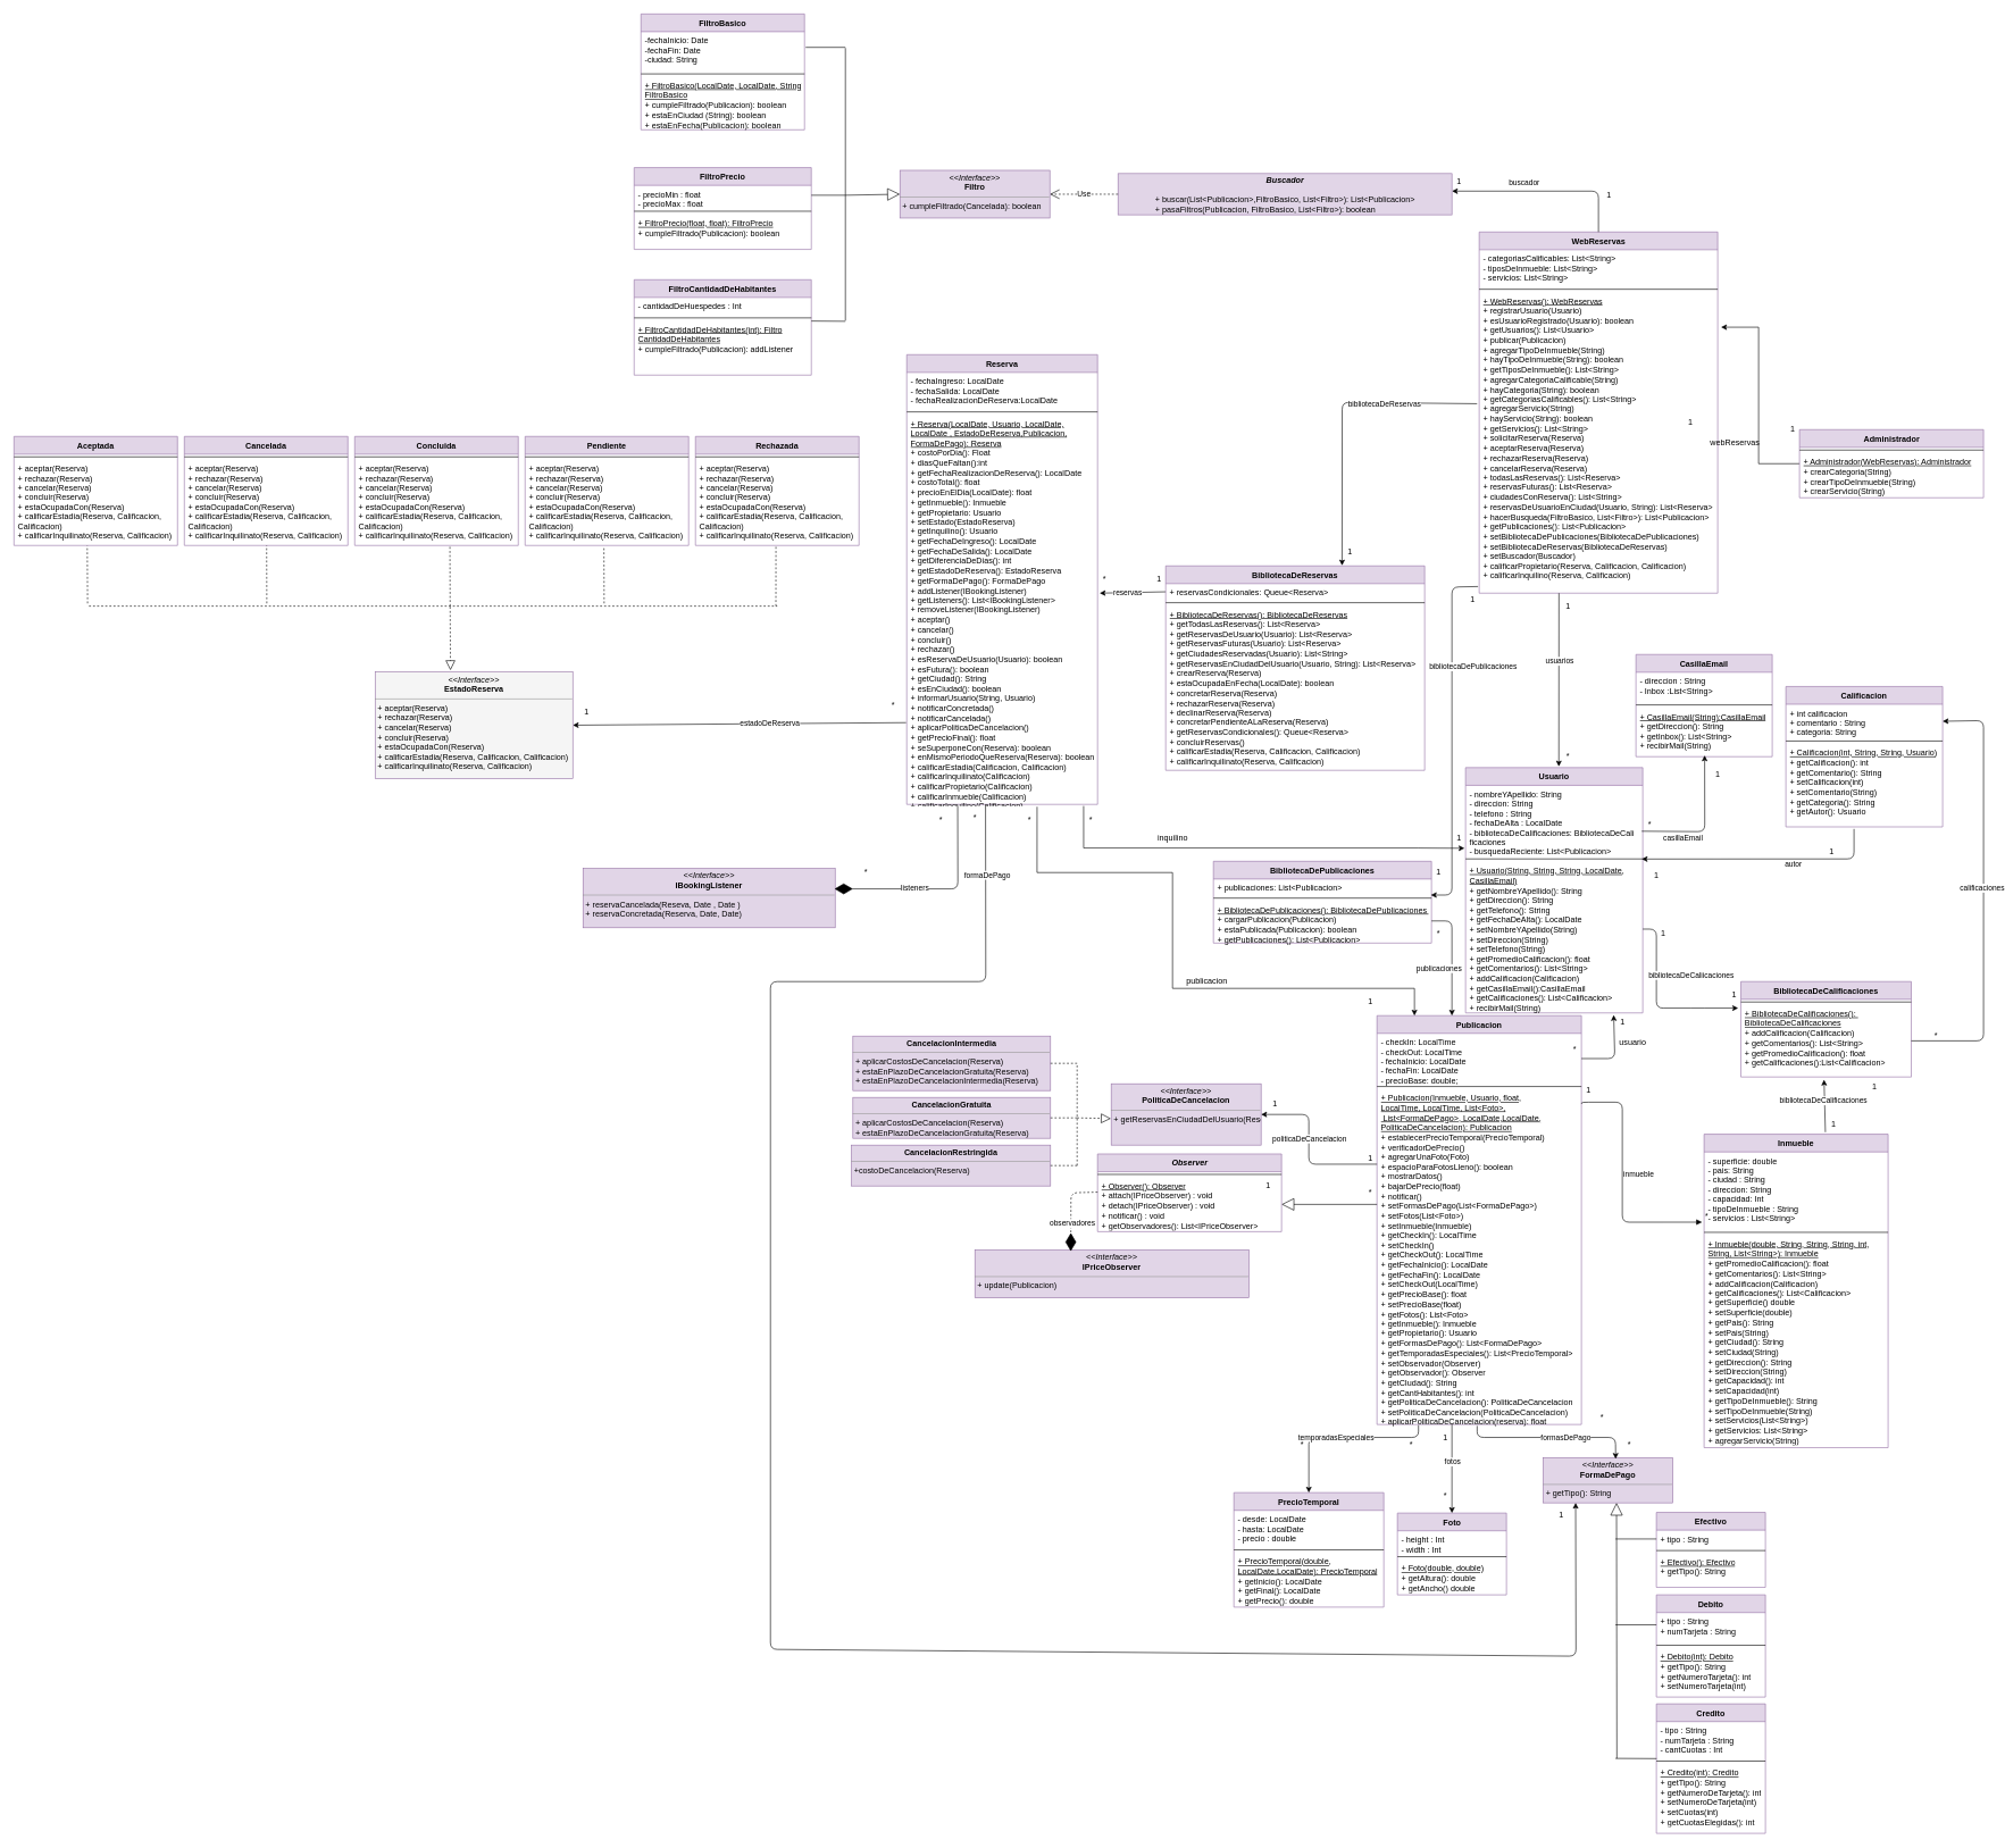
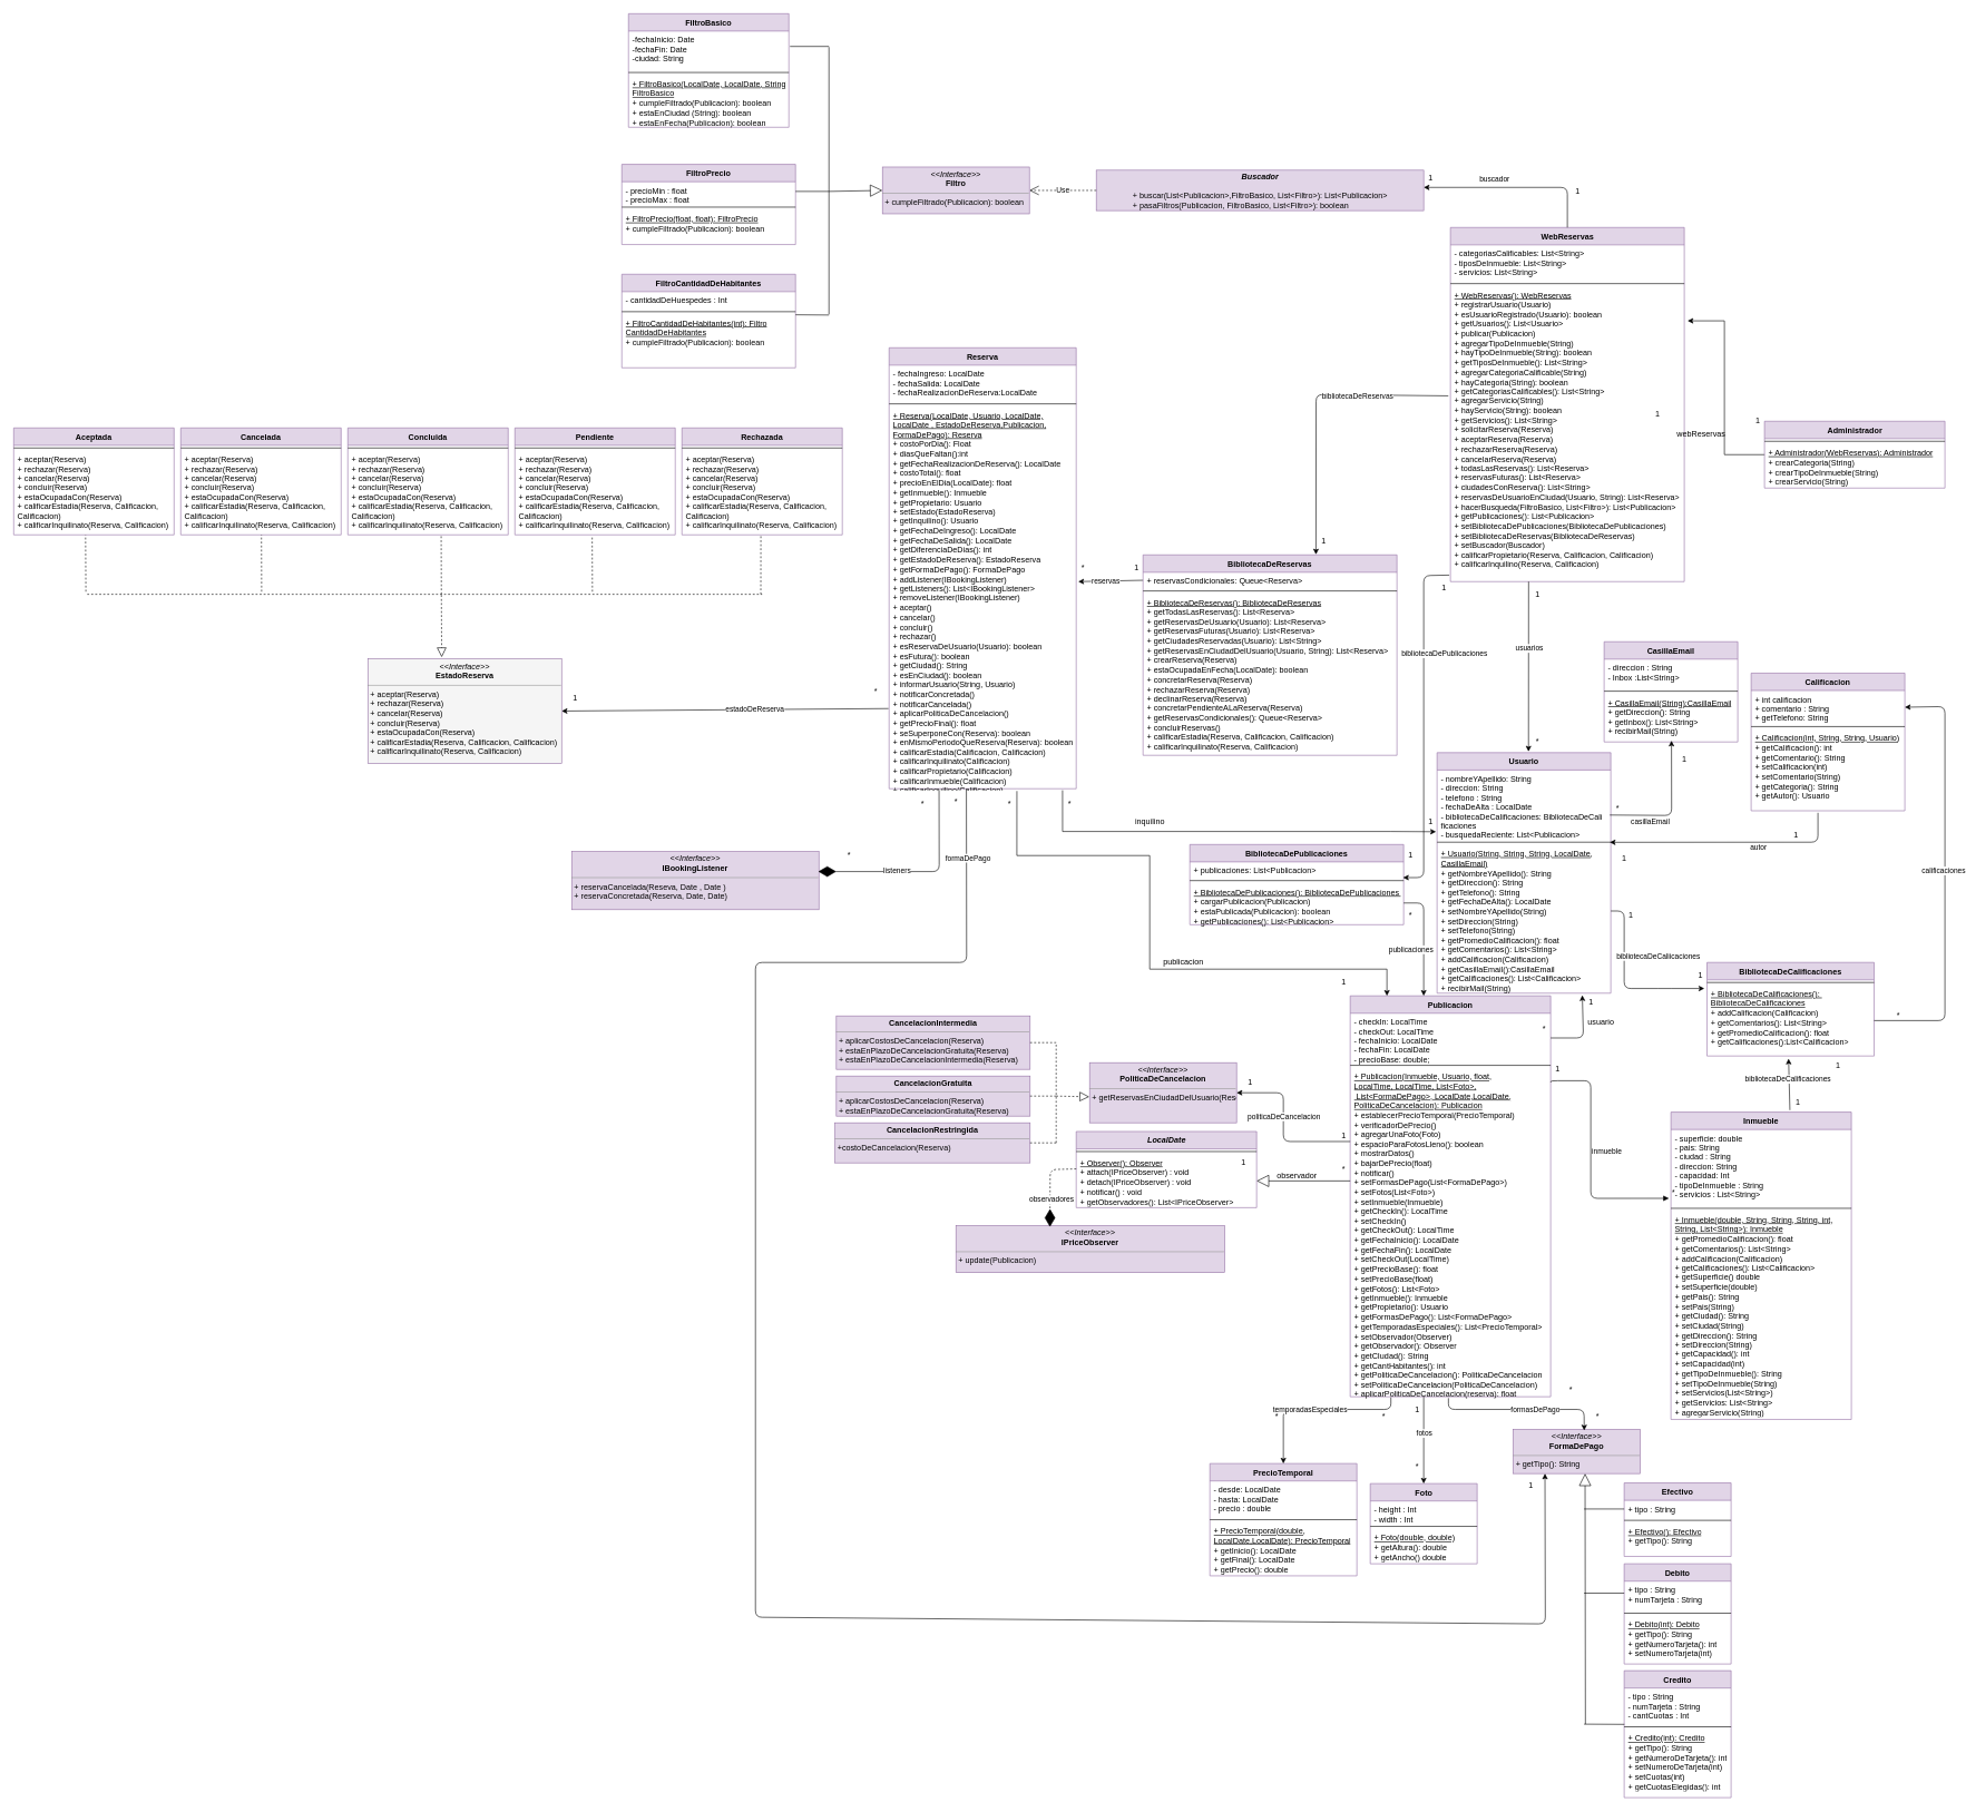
- <mxCell id="208" value="&lt;p style=&quot;margin: 0px ; margin-top: 4px ; text-align: center&quot;&gt;&lt;i&gt;&amp;lt;&amp;lt;Interface&amp;gt;&amp;gt;&lt;/i&gt;&lt;br&gt;&lt;b&gt;Filtro&lt;/b&gt;&lt;/p&gt;&lt;hr size=&quot;1&quot;&gt;&lt;p style=&quot;margin: 0px ; margin-left: 4px&quot;&gt;&lt;/p&gt;&lt;p style=&quot;margin: 0px ; margin-left: 4px&quot;&gt;+ cumpleFiltrado(Cancelada): boolean&lt;/p&gt;" style="verticalAlign=top;align=left;overflow=fill;fontSize=12;fontFamily=Helvetica;html=1;fillColor=#e1d5e7;strokeColor=#9673a6;" vertex="1" parent="1"><mxGeometry x="1320" y="249.5" width="220" height="70" as="geometry" /></mxCell>
+ <mxCell id="208" value="&lt;p style=&quot;margin: 0px ; margin-top: 4px ; text-align: center&quot;&gt;&lt;i&gt;&amp;lt;&amp;lt;Interface&amp;gt;&amp;gt;&lt;/i&gt;&lt;br&gt;&lt;b&gt;Filtro&lt;/b&gt;&lt;/p&gt;&lt;hr size=&quot;1&quot;&gt;&lt;p style=&quot;margin: 0px ; margin-left: 4px&quot;&gt;&lt;/p&gt;&lt;p style=&quot;margin: 0px ; margin-left: 4px&quot;&gt;+ cumpleFiltrado(Publicacion): boolean&lt;/p&gt;" style="verticalAlign=top;align=left;overflow=fill;fontSize=12;fontFamily=Helvetica;html=1;fillColor=#e1d5e7;strokeColor=#9673a6;" vertex="1" parent="1"><mxGeometry x="1320" y="249.5" width="220" height="70" as="geometry" /></mxCell>
- <mxCell id="156" value="&lt;u&gt;+ FiltroCantidadDeHabitantes(int): Filtro&lt;br&gt;CantidadDeHabitantes&lt;br&gt;&lt;/u&gt;+ cumpleFiltrado(Publicacion): addListener" style="text;strokeColor=none;fillColor=none;align=left;verticalAlign=top;spacingLeft=4;spacingRight=4;overflow=hidden;rotatable=0;points=[[0,0.5],[1,0.5]];portConstraint=eastwest;html=1;" parent="153" vertex="1"><mxGeometry y="60" width="260" height="80" as="geometry" /></mxCell>
+ <mxCell id="156" value="&lt;u&gt;+ FiltroCantidadDeHabitantes(int): Filtro&lt;br&gt;CantidadDeHabitantes&lt;br&gt;&lt;/u&gt;+ cumpleFiltrado(Publicacion): boolean" style="text;strokeColor=none;fillColor=none;align=left;verticalAlign=top;spacingLeft=4;spacingRight=4;overflow=hidden;rotatable=0;points=[[0,0.5],[1,0.5]];portConstraint=eastwest;html=1;" parent="153" vertex="1"><mxGeometry y="60" width="260" height="80" as="geometry" /></mxCell>
- <mxCell id="28" value="+ int calificacion&#10;+ comentario : String&#10;+ categoria: String" style="text;strokeColor=none;fillColor=none;align=left;verticalAlign=top;spacingLeft=4;spacingRight=4;overflow=hidden;rotatable=0;points=[[0,0.5],[1,0.5]];portConstraint=eastwest;" parent="27" vertex="1"><mxGeometry y="26" width="230" height="50" as="geometry" /></mxCell>
+ <mxCell id="28" value="+ int calificacion&#10;+ comentario : String&#10;+ getTelefono: String" style="text;strokeColor=none;fillColor=none;align=left;verticalAlign=top;spacingLeft=4;spacingRight=4;overflow=hidden;rotatable=0;points=[[0,0.5],[1,0.5]];portConstraint=eastwest;" parent="27" vertex="1"><mxGeometry y="26" width="230" height="50" as="geometry" /></mxCell>
- <mxCell id="68" value="Observer" style="swimlane;fontStyle=3;align=center;verticalAlign=top;childLayout=stackLayout;horizontal=1;startSize=26;horizontalStack=0;resizeParent=1;resizeParentMax=0;resizeLast=0;collapsible=1;marginBottom=0;strokeColor=#9673a6;html=1;fillColor=#e1d5e7;" parent="1" vertex="1"><mxGeometry x="1610" y="1693" width="270" height="114" as="geometry" /></mxCell>
+ <mxCell id="68" value="LocalDate" style="swimlane;fontStyle=3;align=center;verticalAlign=top;childLayout=stackLayout;horizontal=1;startSize=26;horizontalStack=0;resizeParent=1;resizeParentMax=0;resizeLast=0;collapsible=1;marginBottom=0;strokeColor=#9673a6;html=1;fillColor=#e1d5e7;" parent="1" vertex="1"><mxGeometry x="1610" y="1693" width="270" height="114" as="geometry" /></mxCell>
+ <mxCell id="192" value="observador" style="text;html=1;align=center;verticalAlign=middle;resizable=0;points=[];autosize=1;strokeColor=none;" parent="1" vertex="1"><mxGeometry x="1900" y="1750" width="80" height="20" as="geometry" /></mxCell>
